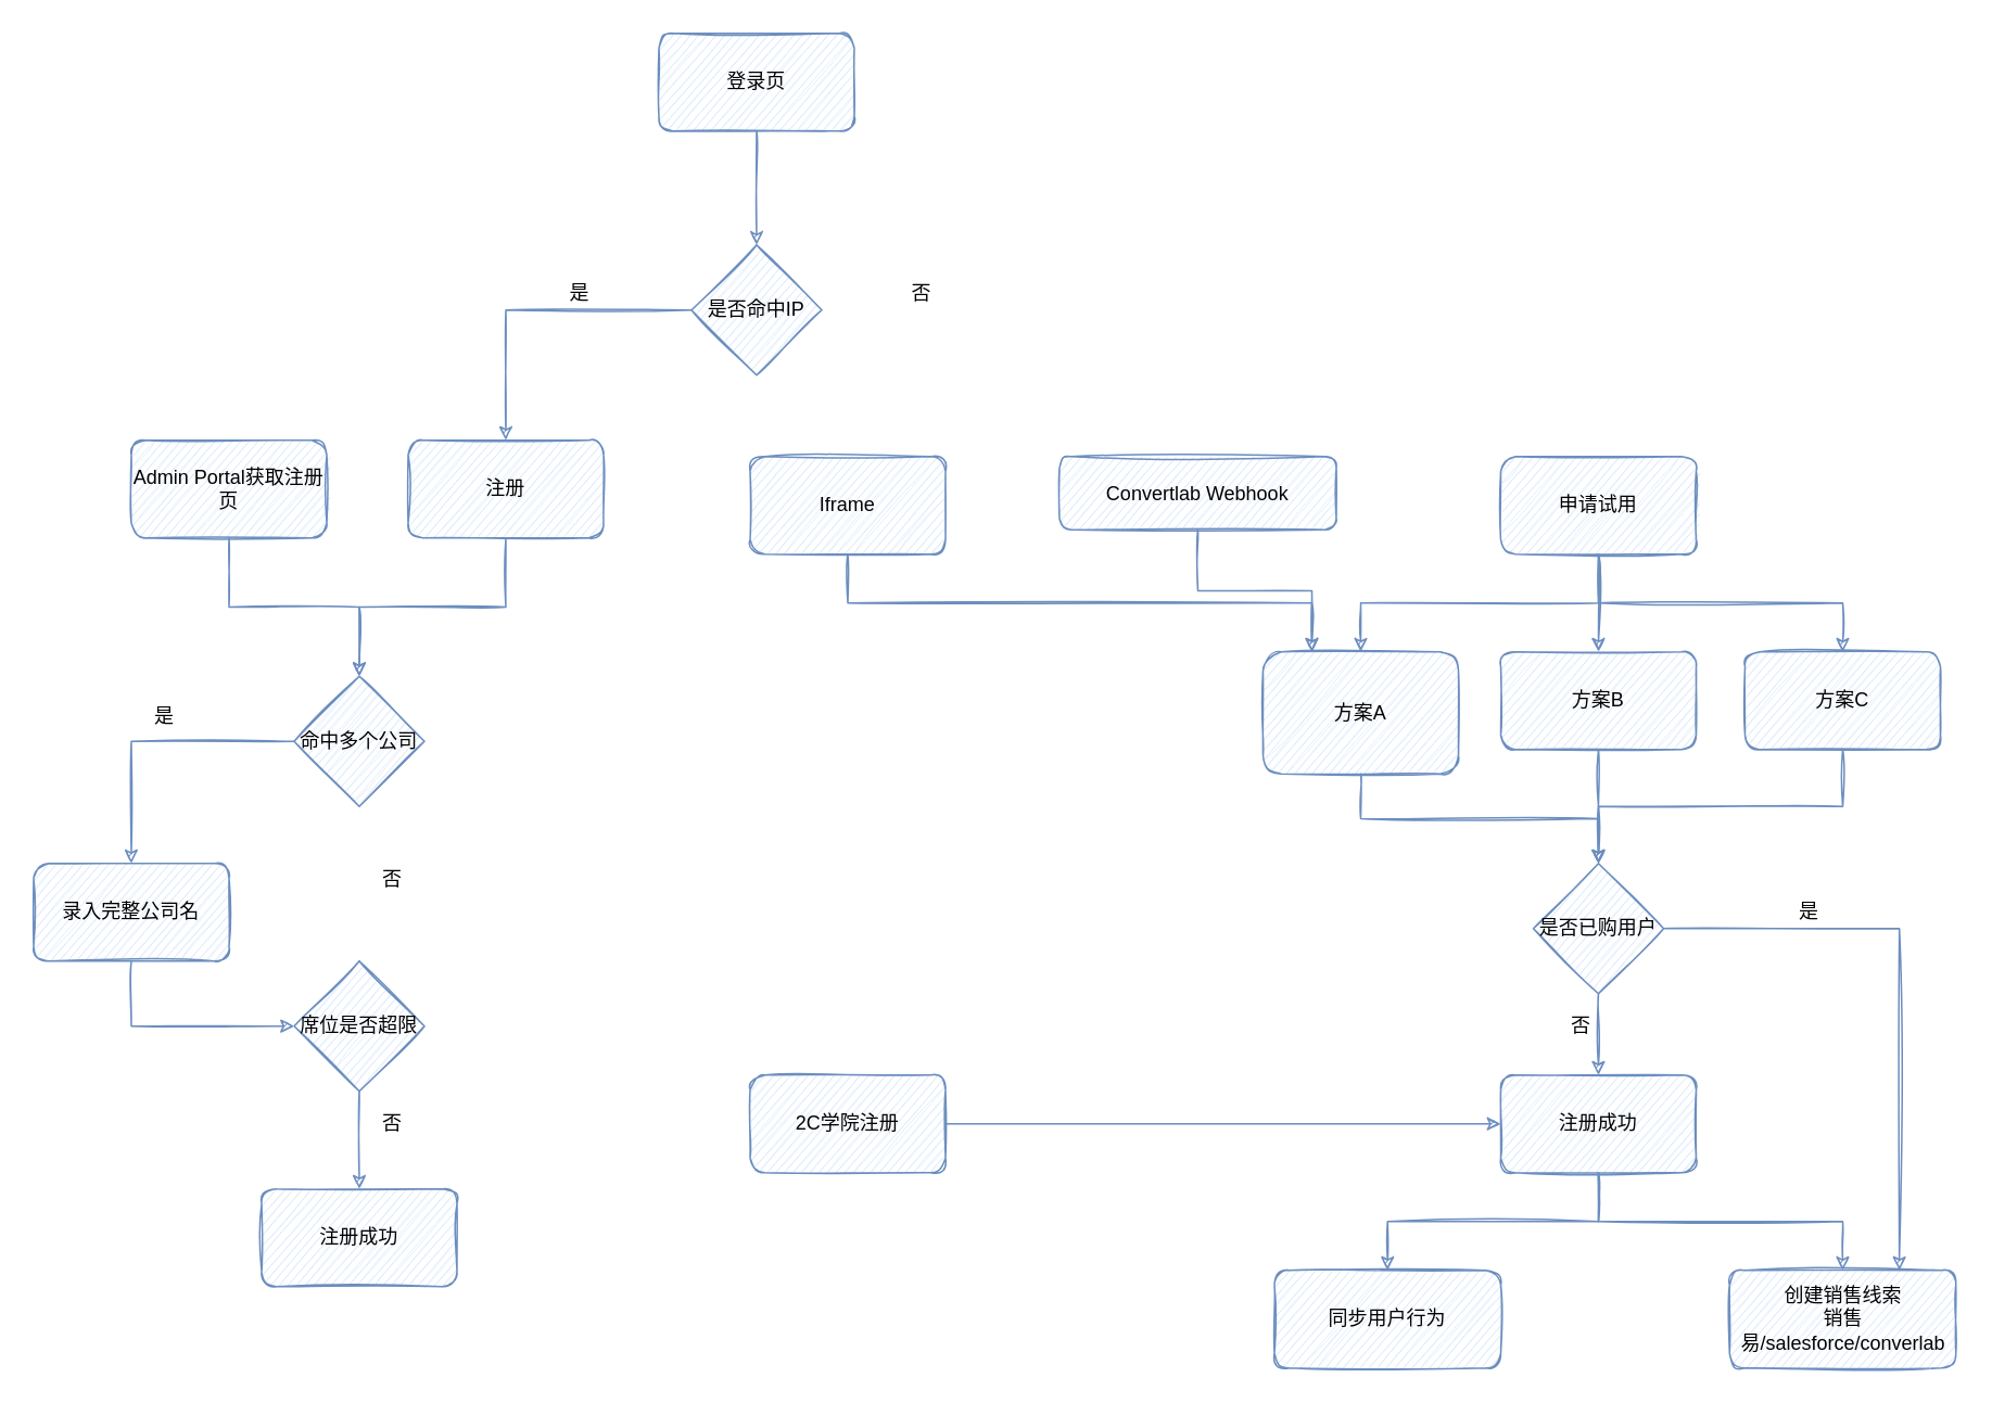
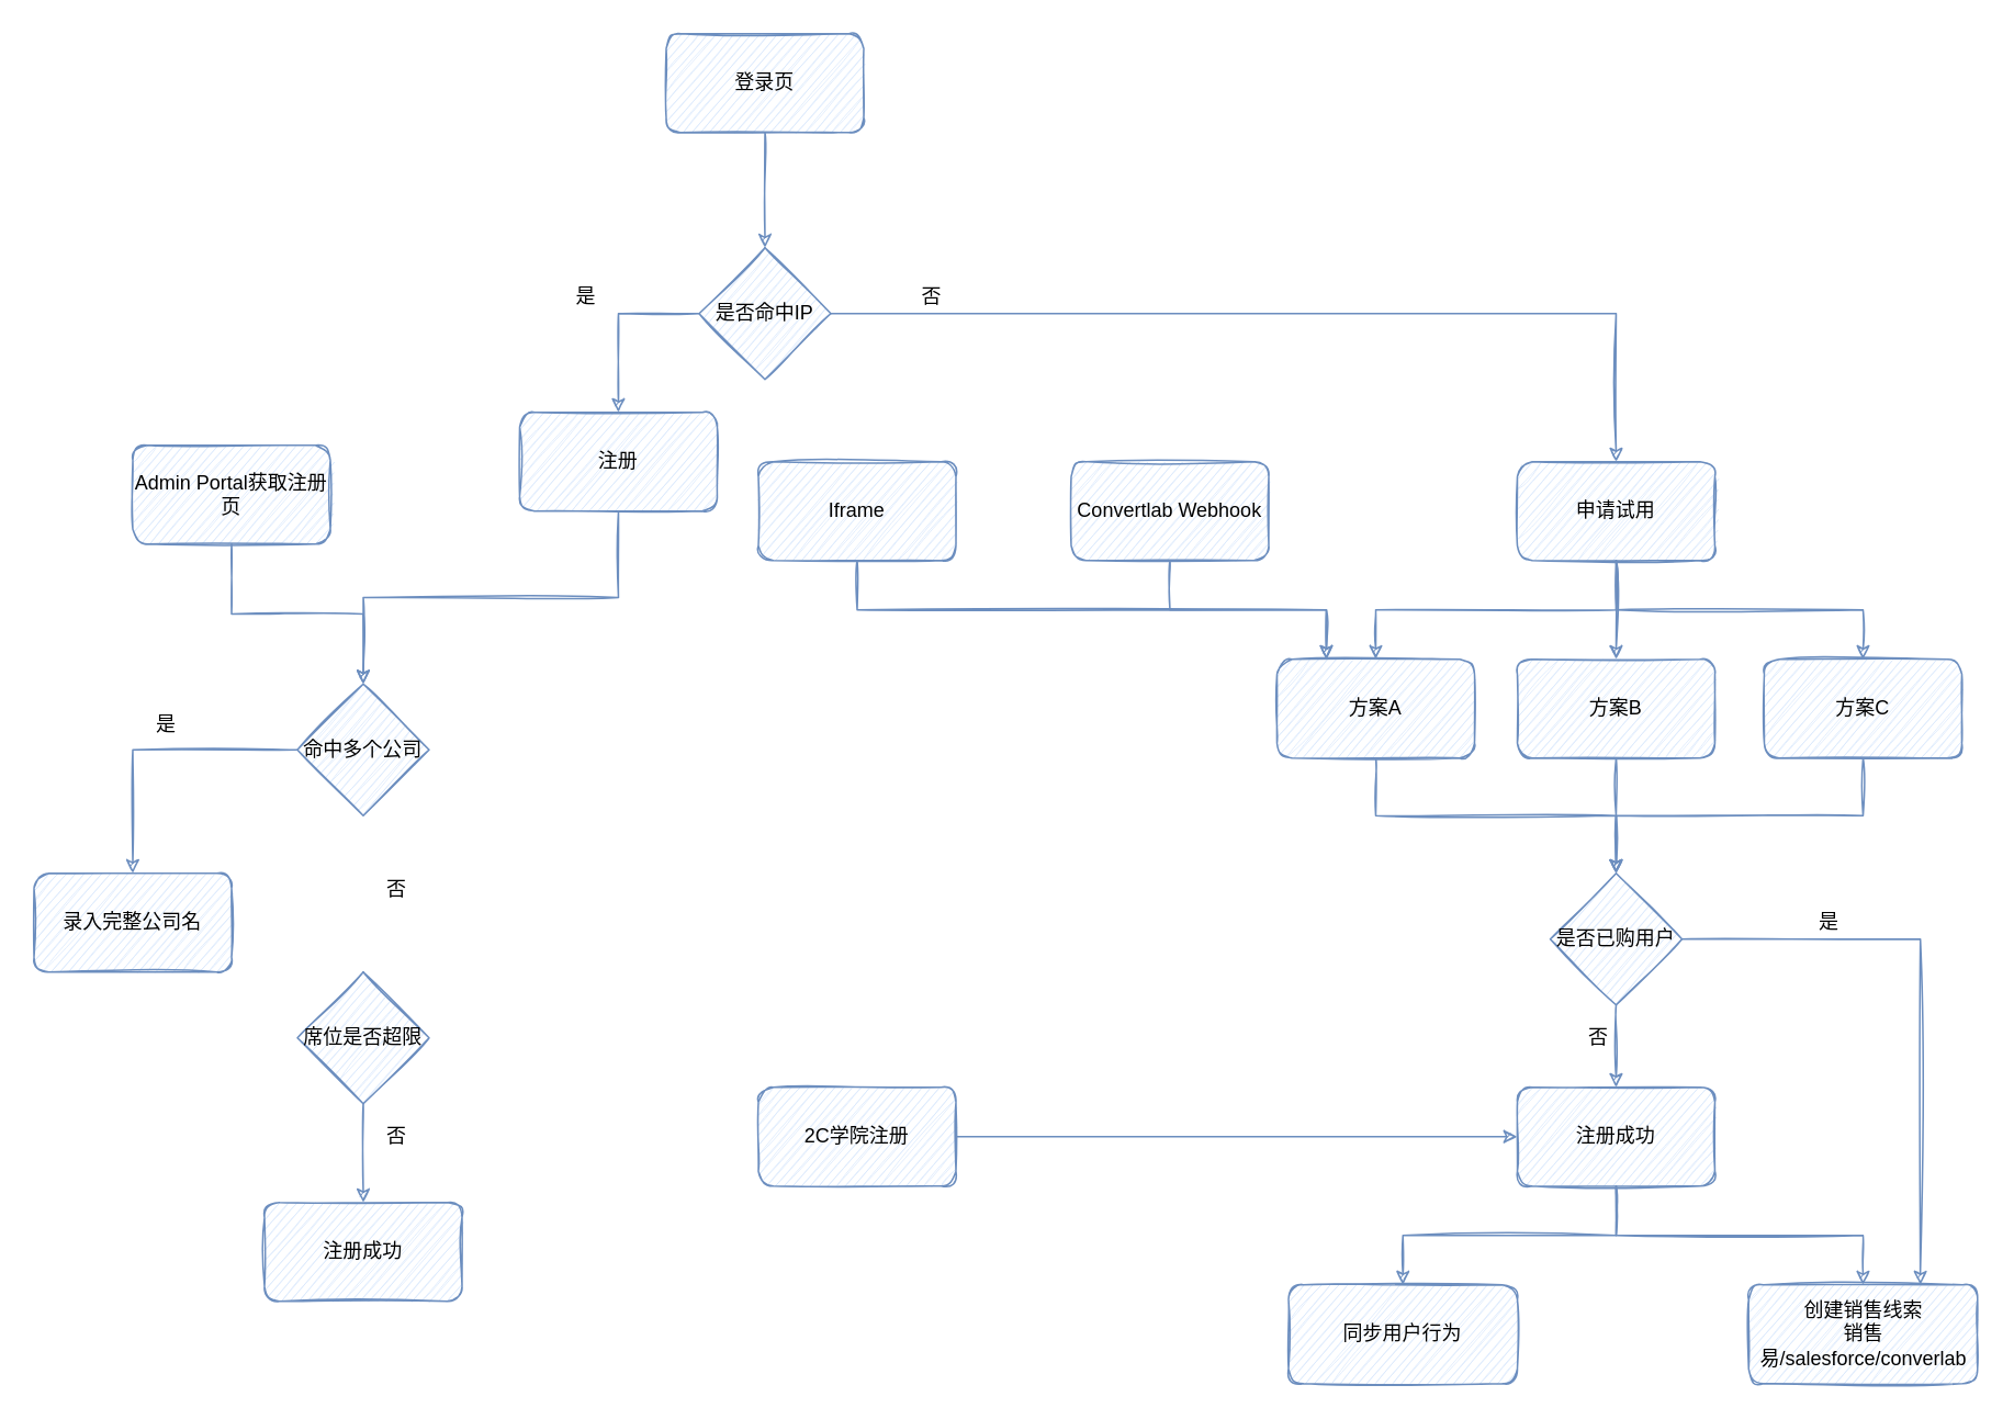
+ <mxCell id="5" style="edgeStyle=orthogonalEdgeStyle;rounded=0;sketch=1;orthogonalLoop=1;jettySize=auto;html=1;exitX=1;exitY=0.5;exitDx=0;exitDy=0;entryX=0.5;entryY=0;entryDx=0;entryDy=0;fillColor=#dae8fc;strokeColor=#6c8ebf;" parent="1" source="6" target="12" edge="1"><mxGeometry relative="1" as="geometry" /></mxCell>
- <mxCell id="8" value="注册" style="rounded=1;whiteSpace=wrap;html=1;fillColor=#dae8fc;strokeColor=#6c8ebf;shadow=0;sketch=1;glass=0;fillStyle=auto;" parent="1" vertex="1"><mxGeometry x="250" y="270" width="120" height="60" as="geometry" /></mxCell>
+ <mxCell id="8" value="注册" style="rounded=1;whiteSpace=wrap;html=1;fillColor=#dae8fc;strokeColor=#6c8ebf;shadow=0;sketch=1;glass=0;fillStyle=auto;" parent="1" vertex="1"><mxGeometry x="315" y="250" width="120" height="60" as="geometry" /></mxCell>
- <mxCell id="36" value="Convertlab Webhook" style="rounded=1;whiteSpace=wrap;html=1;fillColor=#dae8fc;strokeColor=#6c8ebf;shadow=0;sketch=1;glass=0;fillStyle=auto;" parent="1" vertex="1"><mxGeometry x="650" y="280" width="170" height="45" as="geometry" /></mxCell>
+ <mxCell id="36" value="Convertlab Webhook" style="rounded=1;whiteSpace=wrap;html=1;fillColor=#dae8fc;strokeColor=#6c8ebf;shadow=0;sketch=1;glass=0;fillStyle=auto;" parent="1" vertex="1"><mxGeometry x="650" y="280" width="120" height="60" as="geometry" /></mxCell>
- <mxCell id="14" value="方案A" style="rounded=1;whiteSpace=wrap;html=1;fillColor=#dae8fc;strokeColor=#6c8ebf;shadow=0;sketch=1;glass=0;fillStyle=auto;" parent="1" vertex="1"><mxGeometry x="775" y="400" width="120" height="75" as="geometry" /></mxCell>
+ <mxCell id="14" value="方案A" style="rounded=1;whiteSpace=wrap;html=1;fillColor=#dae8fc;strokeColor=#6c8ebf;shadow=0;sketch=1;glass=0;fillStyle=auto;" parent="1" vertex="1"><mxGeometry x="775" y="400" width="120" height="60" as="geometry" /></mxCell>
- <mxCell id="26" style="edgeStyle=orthogonalEdgeStyle;rounded=0;sketch=1;orthogonalLoop=1;jettySize=auto;html=1;exitX=0.5;exitY=1;exitDx=0;exitDy=0;entryX=0;entryY=0.5;entryDx=0;entryDy=0;fillColor=#dae8fc;strokeColor=#6c8ebf;" parent="1" source="27" target="29" edge="1"><mxGeometry relative="1" as="geometry" /></mxCell>
